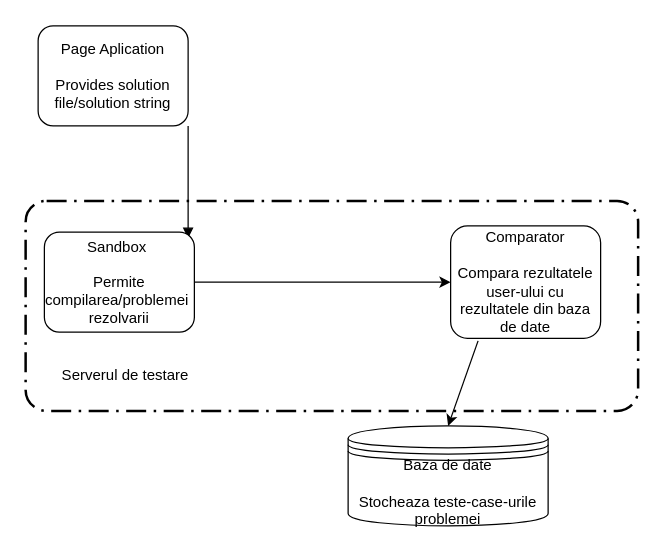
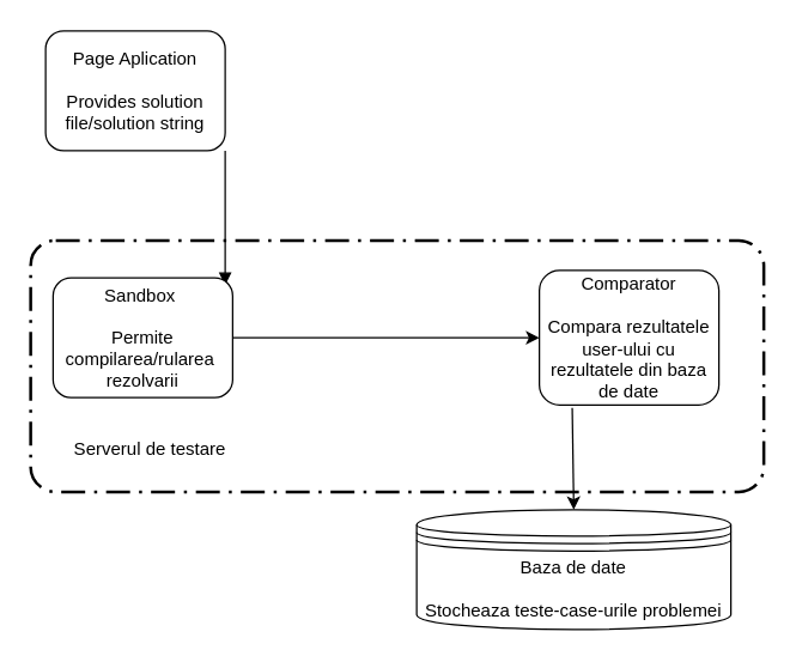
- <mxCell id="5" value="Sandbox&amp;nbsp;&lt;br&gt;&lt;br&gt;Permite compilarea/problemei&amp;nbsp;&lt;br&gt;rezolvarii&lt;br&gt;" style="shape=ext;rounded=1;html=1;whiteSpace=wrap;" parent="1" vertex="1"><mxGeometry x="35" y="185" width="120" height="80" as="geometry" /></mxCell>
+ <mxCell id="5" value="Sandbox&amp;nbsp;&lt;br&gt;&lt;br&gt;Permite compilarea/rularea&amp;nbsp;&lt;br&gt;rezolvarii&lt;br&gt;" style="shape=ext;rounded=1;html=1;whiteSpace=wrap;" parent="1" vertex="1"><mxGeometry x="35" y="185" width="120" height="80" as="geometry" /></mxCell>
- <mxCell id="7" value="Baza de date&lt;br&gt;&lt;br&gt;Stocheaza teste-case-urile problemei" style="shape=datastore;whiteSpace=wrap;html=1;" parent="1" vertex="1"><mxGeometry x="278" y="340" width="160" height="80" as="geometry" /></mxCell>
+ <mxCell id="7" value="Baza de date&lt;br&gt;&lt;br&gt;Stocheaza teste-case-urile problemei" style="shape=datastore;whiteSpace=wrap;html=1;" parent="1" vertex="1"><mxGeometry x="278" y="340" width="210" height="80" as="geometry" /></mxCell>
